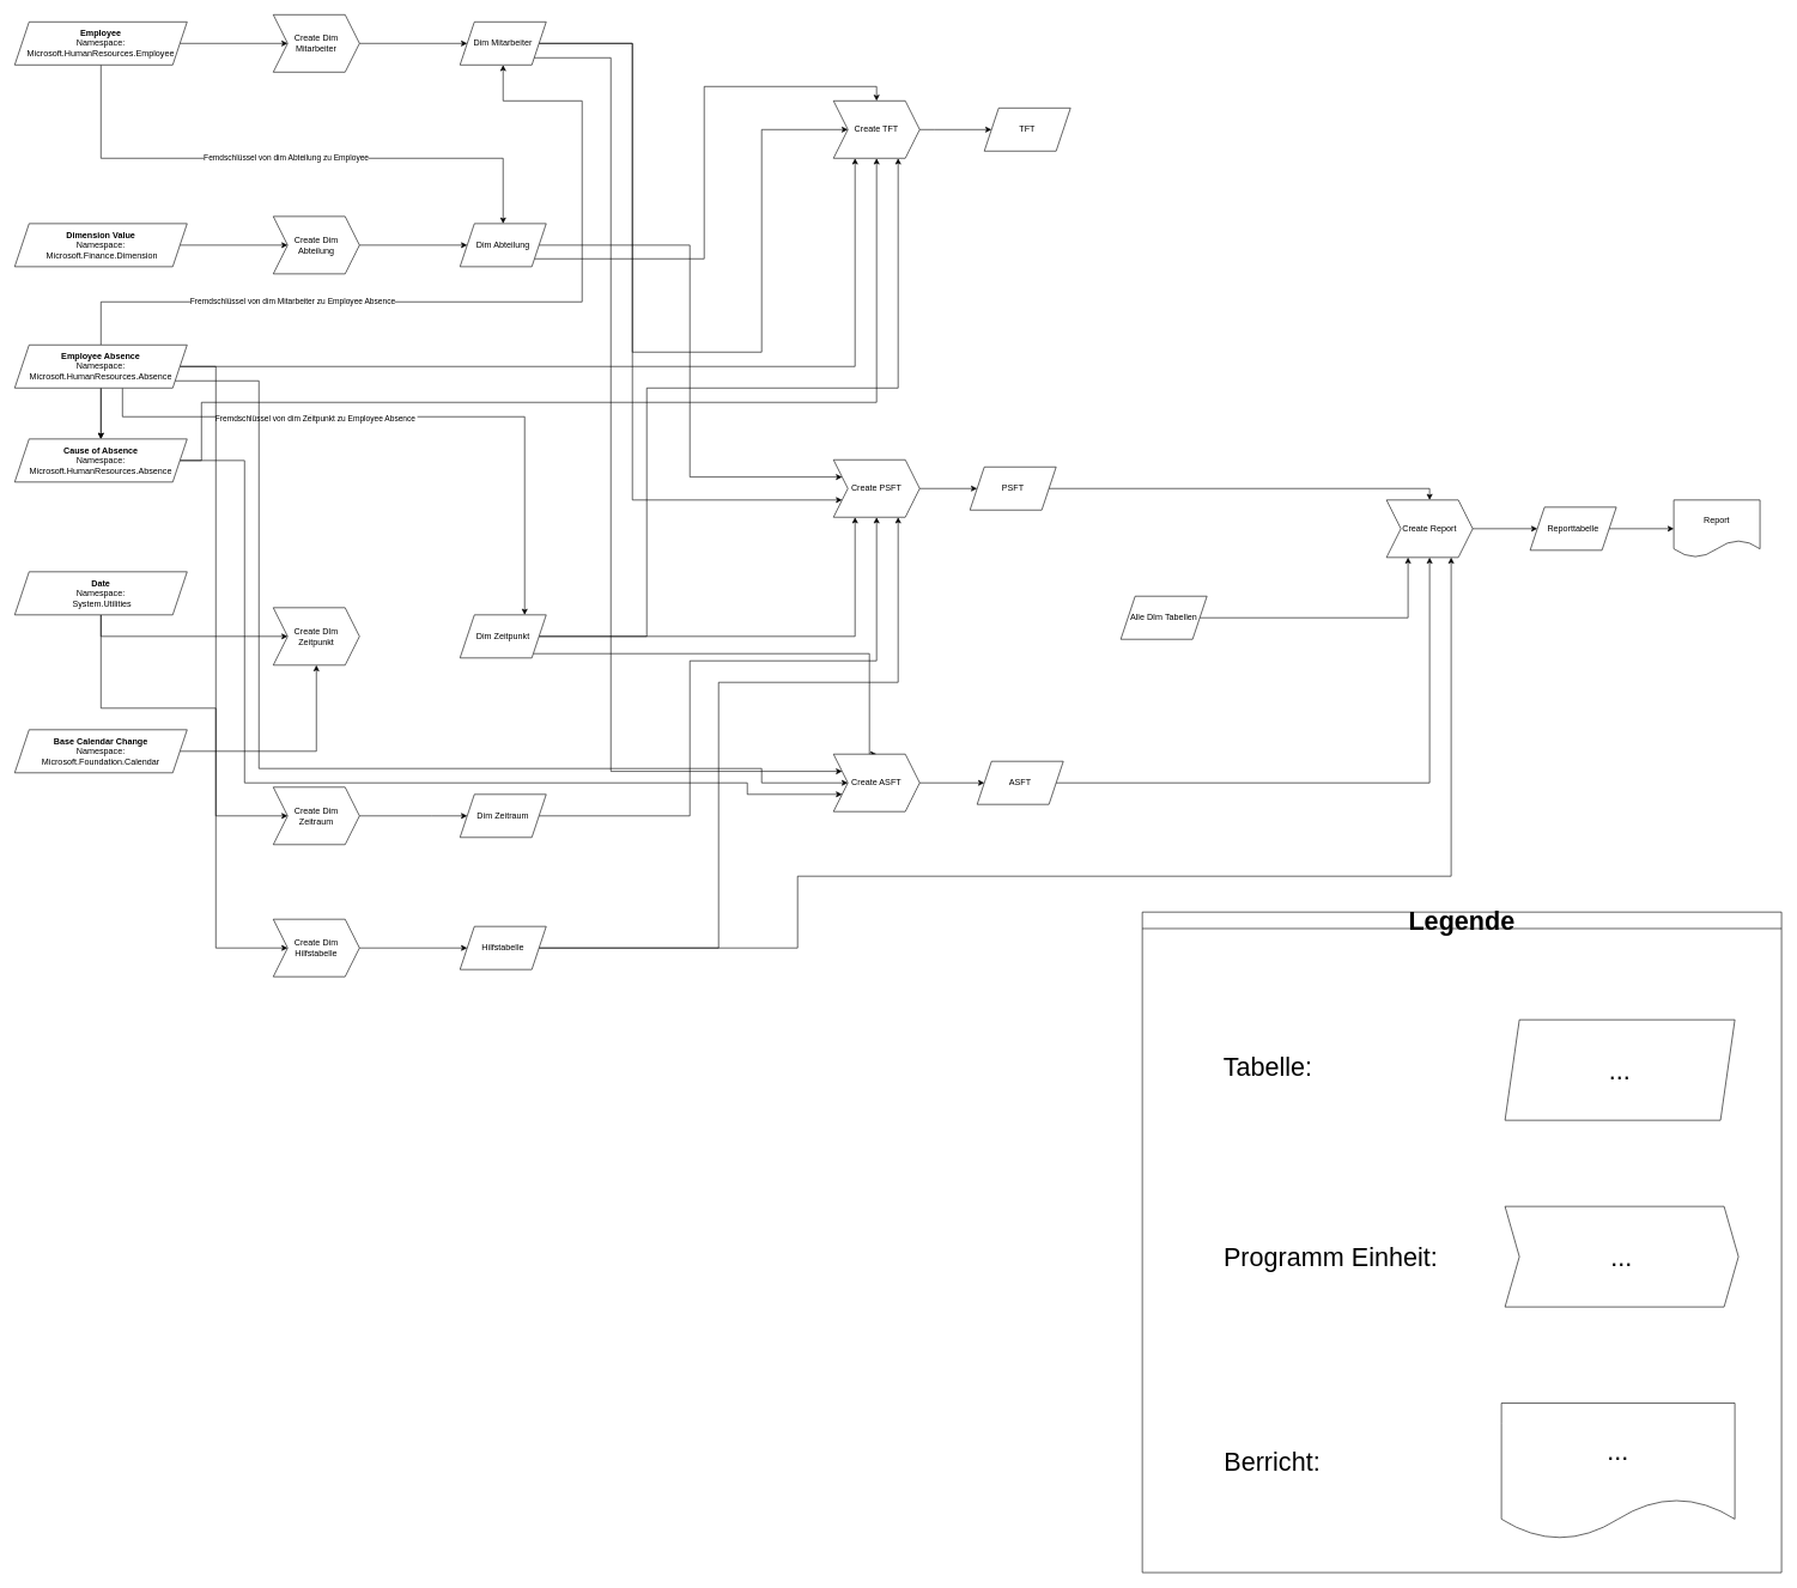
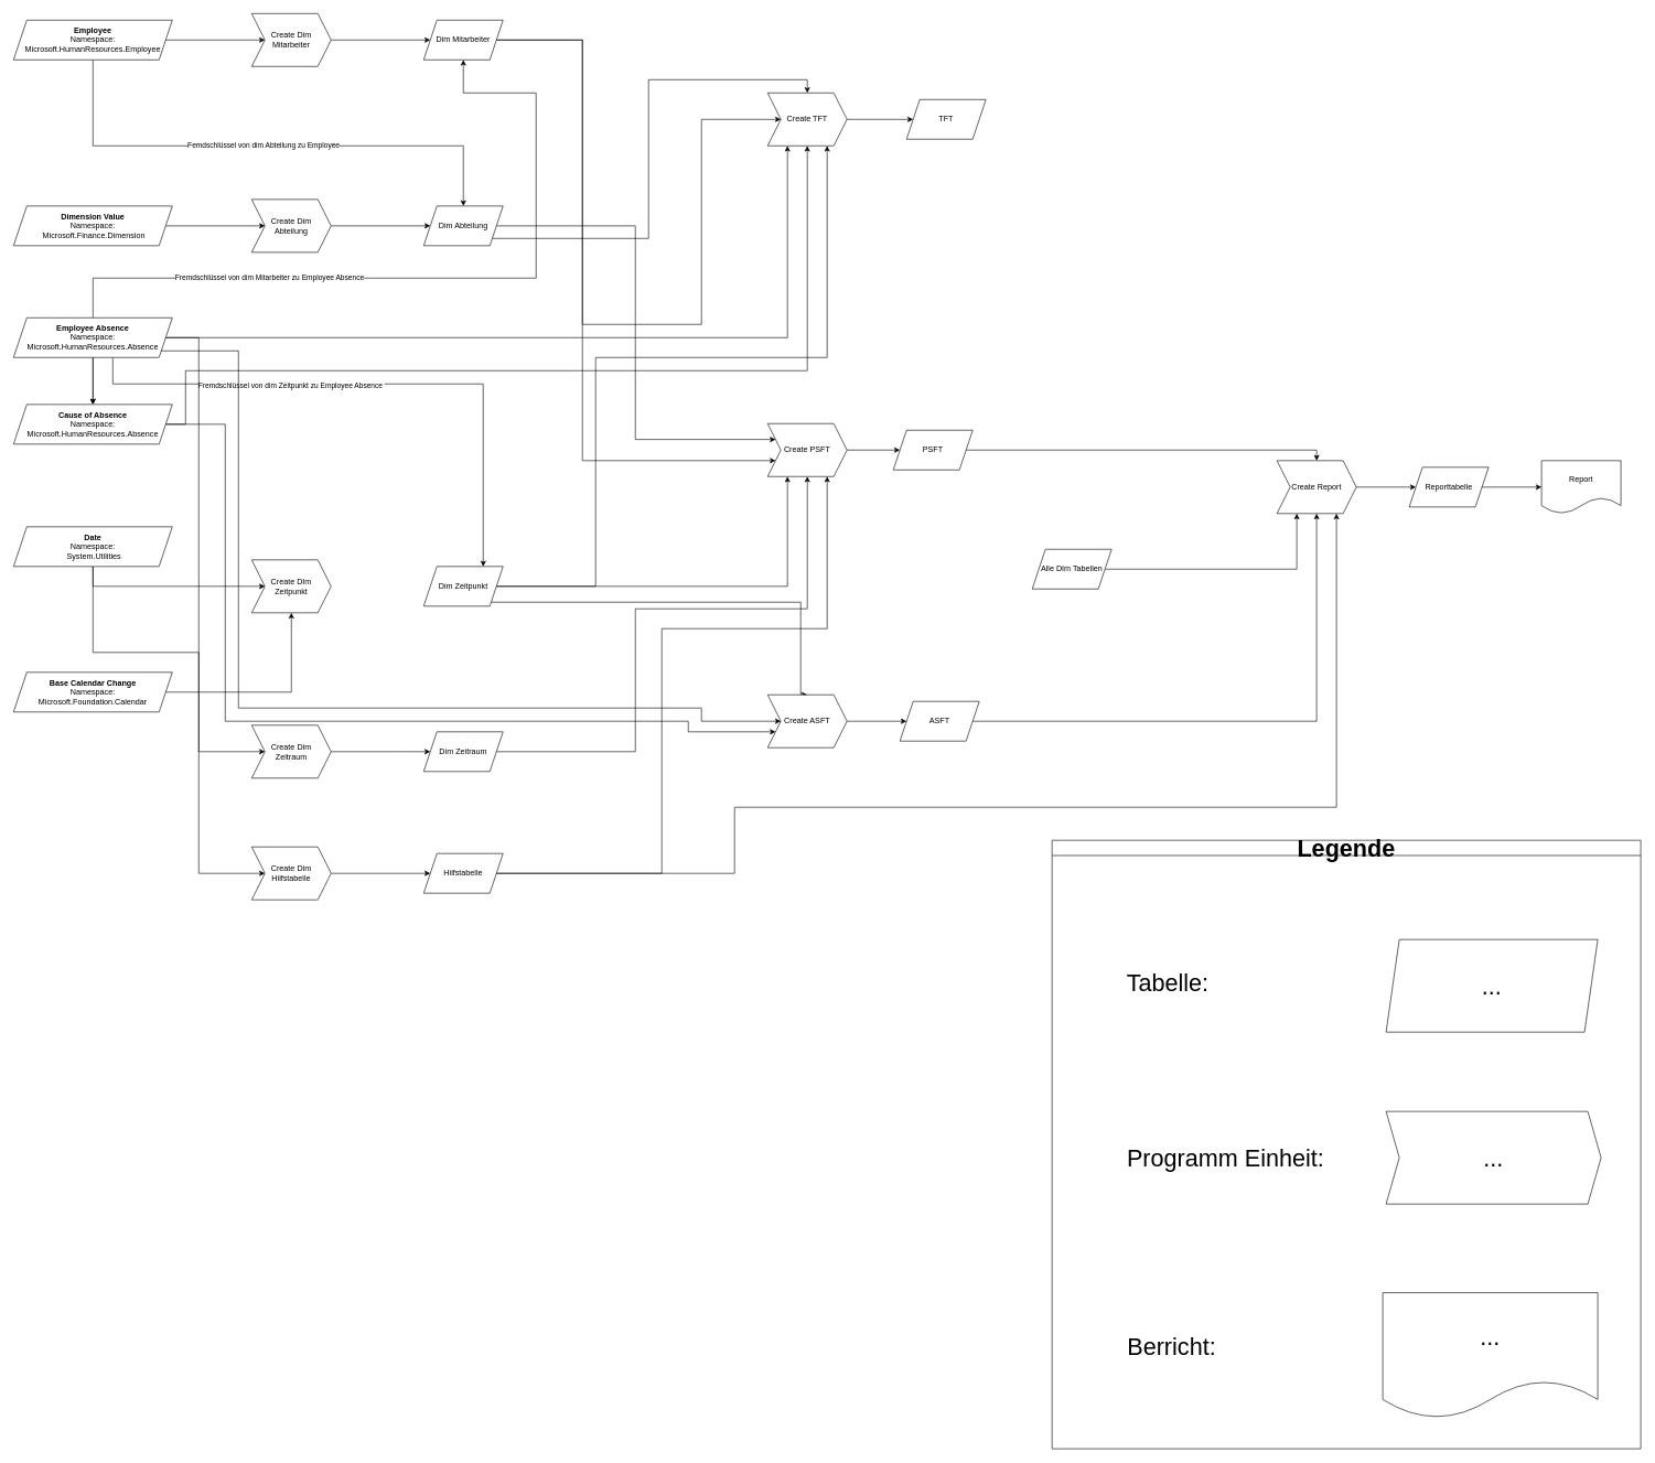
- <mxCell id="9" style="edgeStyle=orthogonalEdgeStyle;rounded=0;orthogonalLoop=1;jettySize=auto;html=1;entryX=0;entryY=0.25;entryDx=0;entryDy=0;" edge="1" parent="1" source="10" target="55"><mxGeometry relative="1" as="geometry"><mxPoint x="1120" y="1090" as="targetPoint" /><Array as="points"><mxPoint x="850" y="80" /><mxPoint x="850" y="1074" /></Array></mxGeometry></mxCell>
